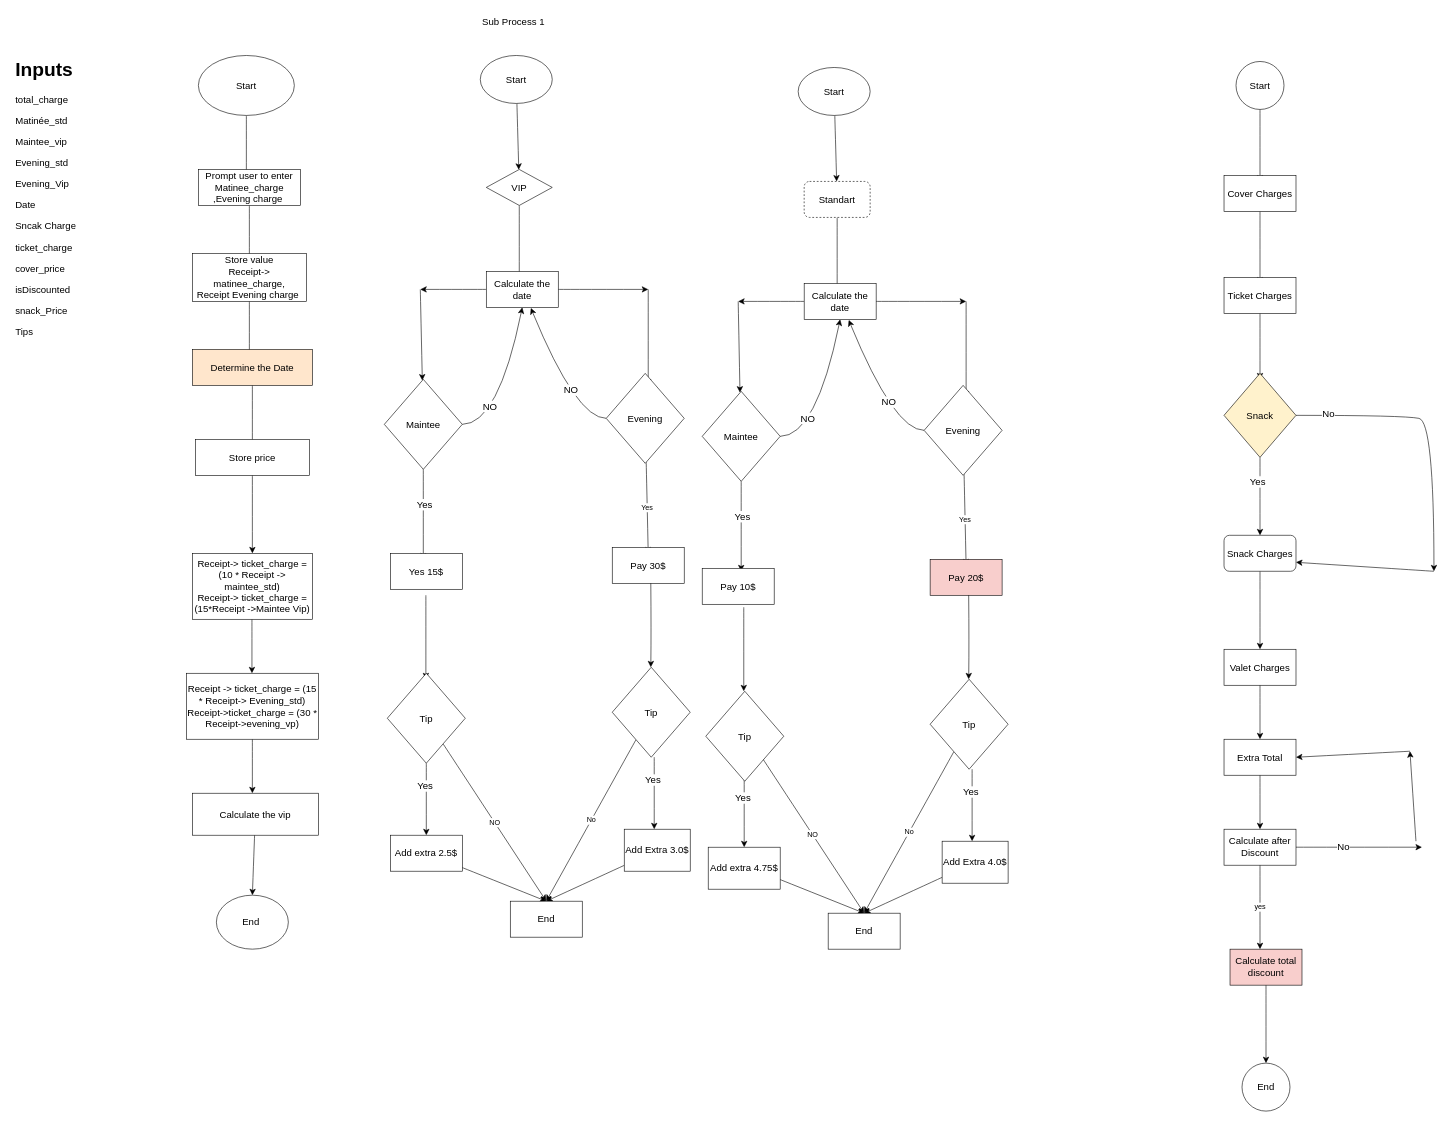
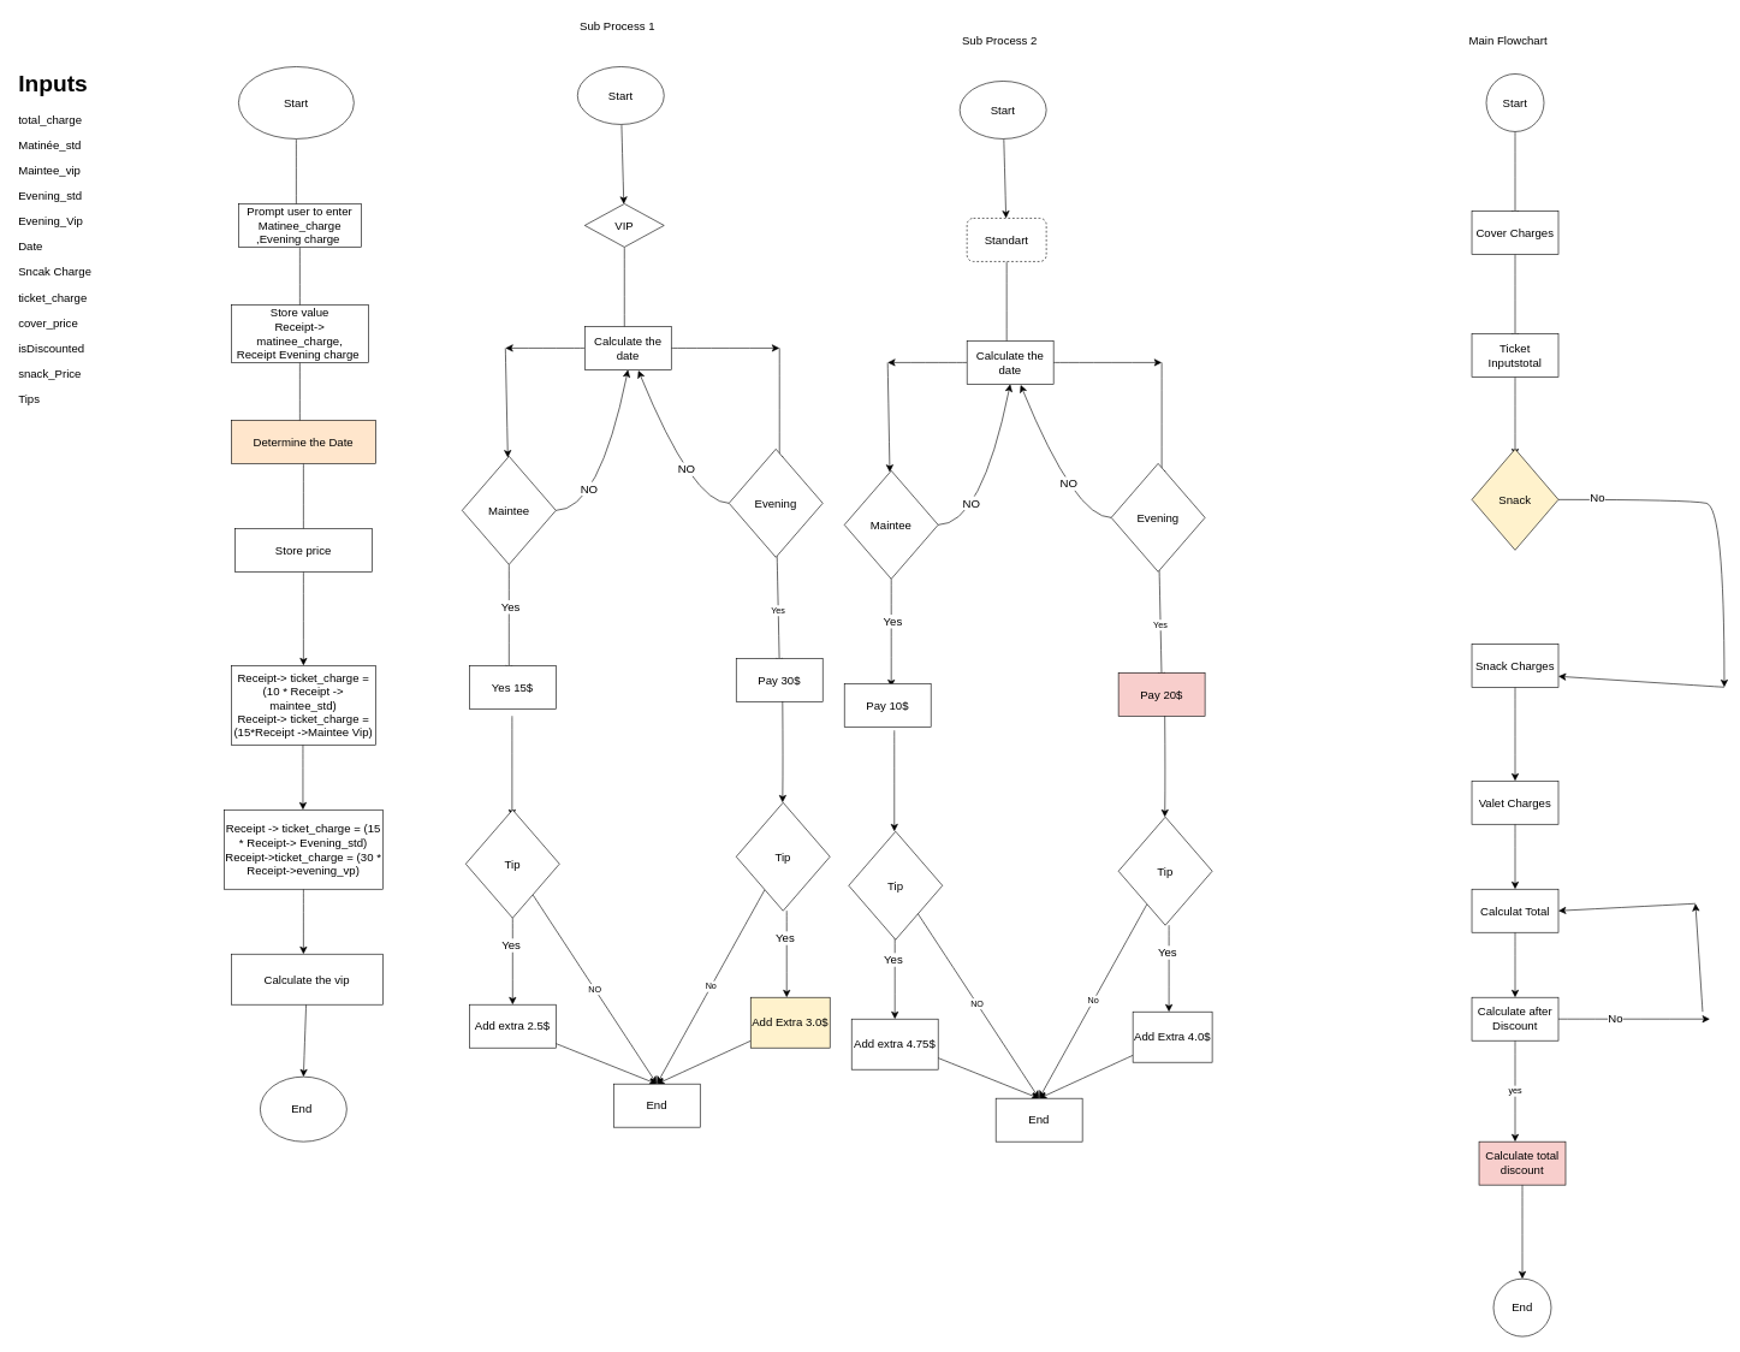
+ <mxCell id="57" value="Sub Process 2" style="text;html=1;align=center;verticalAlign=middle;resizable=0;points=[];autosize=1;strokeColor=none;fillColor=none;fontSize=16;" vertex="1" parent="1"><mxGeometry x="1320" y="40" width="130" height="30" as="geometry" /></mxCell>
+ <mxCell id="96" value="Main Flowchart" style="text;html=1;align=center;verticalAlign=middle;resizable=0;points=[];autosize=1;strokeColor=none;fillColor=none;fontSize=16;" vertex="1" parent="1"><mxGeometry x="2025" y="40" width="130" height="30" as="geometry" /></mxCell>
- <mxCell id="100" value="Ticket Charges" style="whiteSpace=wrap;html=1;fontSize=16;" vertex="1" parent="1"><mxGeometry x="2040" y="462" width="120" height="60" as="geometry" /></mxCell>
+ <mxCell id="100" value="Ticket Inputstotal" style="whiteSpace=wrap;html=1;fontSize=16;" vertex="1" parent="1"><mxGeometry x="2040" y="462" width="120" height="60" as="geometry" /></mxCell>
- <mxCell id="101" style="edgeStyle=none;curved=1;rounded=0;orthogonalLoop=1;jettySize=auto;html=1;fontSize=12;startSize=8;endSize=8;" edge="1" parent="1" source="105" target="107"><mxGeometry relative="1" as="geometry"><mxPoint x="2100" y="922" as="targetPoint" /></mxGeometry></mxCell>
- <mxCell id="102" value="Yes" style="edgeLabel;html=1;align=center;verticalAlign=middle;resizable=0;points=[];fontSize=16;" vertex="1" connectable="0" parent="101"><mxGeometry x="-0.385" y="-5" relative="1" as="geometry"><mxPoint as="offset" /></mxGeometry></mxCell>
- <mxCell id="107" value="Snack Charges" style="whiteSpace=wrap;html=1;fontSize=16;rounded=1;" vertex="1" parent="1"><mxGeometry x="2040" y="892" width="120" height="60" as="geometry" /></mxCell>
+ <mxCell id="107" value="Snack Charges" style="rounded=0;whiteSpace=wrap;html=1;fontSize=16;" vertex="1" parent="1"><mxGeometry x="2040" y="892" width="120" height="60" as="geometry" /></mxCell>
- <mxCell id="111" value="Extra Total" style="whiteSpace=wrap;html=1;fontSize=16;" vertex="1" parent="1"><mxGeometry x="2040" y="1232" width="120" height="60" as="geometry" /></mxCell>
+ <mxCell id="111" value="Calculat Total" style="whiteSpace=wrap;html=1;fontSize=16;" vertex="1" parent="1"><mxGeometry x="2040" y="1232" width="120" height="60" as="geometry" /></mxCell>
- <mxCell id="55" value="Add Extra 3.0$" style="whiteSpace=wrap;html=1;fontSize=16;" vertex="1" parent="1"><mxGeometry x="1040" y="1382" width="110" height="70" as="geometry" /></mxCell>
+ <mxCell id="55" value="Add Extra 3.0$" style="whiteSpace=wrap;html=1;fontSize=16;fillColor=#fff2cc;" vertex="1" parent="1"><mxGeometry x="1040" y="1382" width="110" height="70" as="geometry" /></mxCell>
